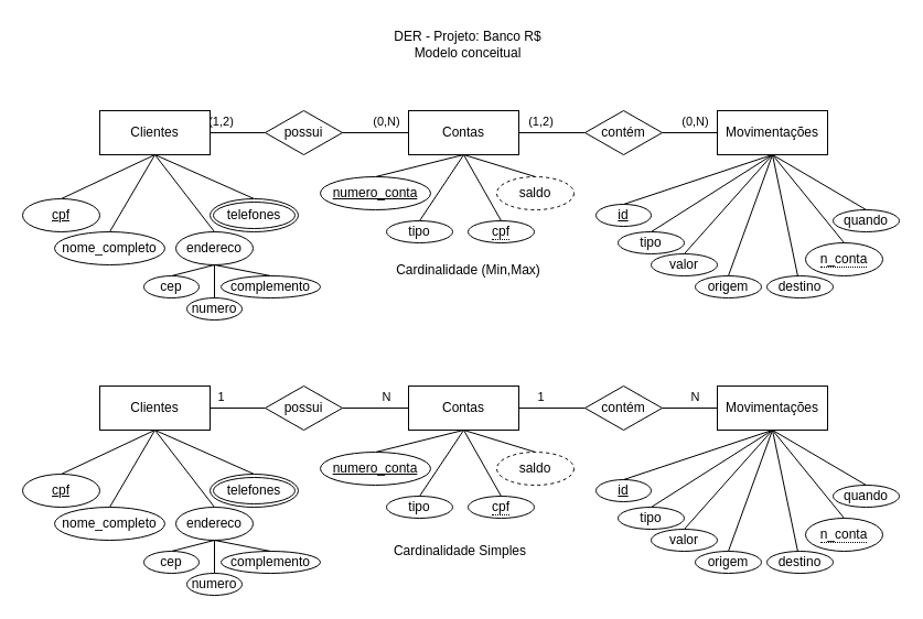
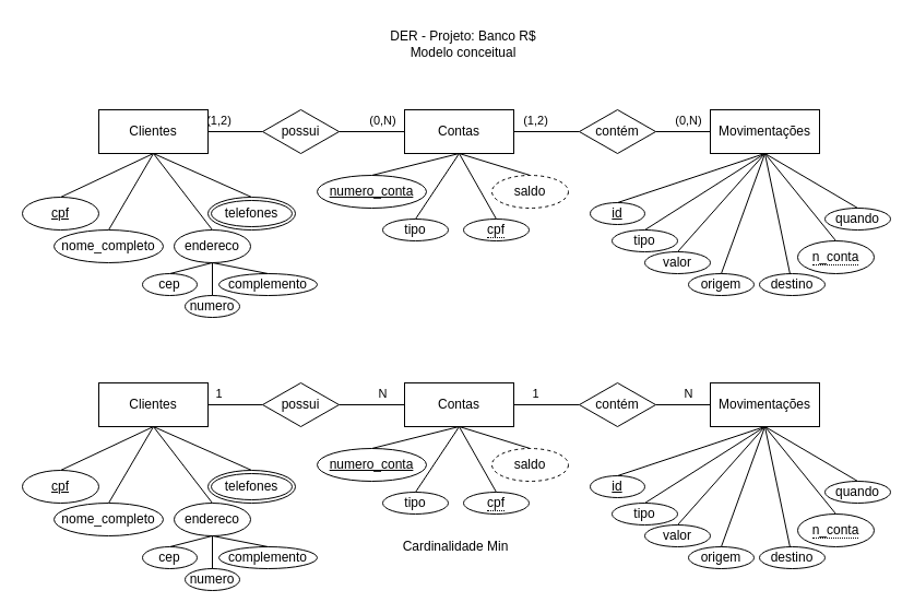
- <mxCell id="94" value="Cardinalidade (Min,Max)" style="text;html=1;strokeColor=none;fillColor=none;align=center;verticalAlign=middle;whiteSpace=wrap;rounded=0;" vertex="1" parent="1"><mxGeometry x="336.5" y="230" width="175" height="30" as="geometry" /></mxCell>
- <mxCell id="93" value="Cardinalidade Simples" style="text;html=1;strokeColor=none;fillColor=none;align=center;verticalAlign=middle;whiteSpace=wrap;rounded=0;" vertex="1" parent="1"><mxGeometry x="321.5" y="480" width="190" height="40" as="geometry" /></mxCell>
+ <mxCell id="93" value="Cardinalidade Min" style="text;html=1;strokeColor=none;fillColor=none;align=center;verticalAlign=middle;whiteSpace=wrap;rounded=0;" vertex="1" parent="1"><mxGeometry x="321.5" y="480" width="190" height="40" as="geometry" /></mxCell>
